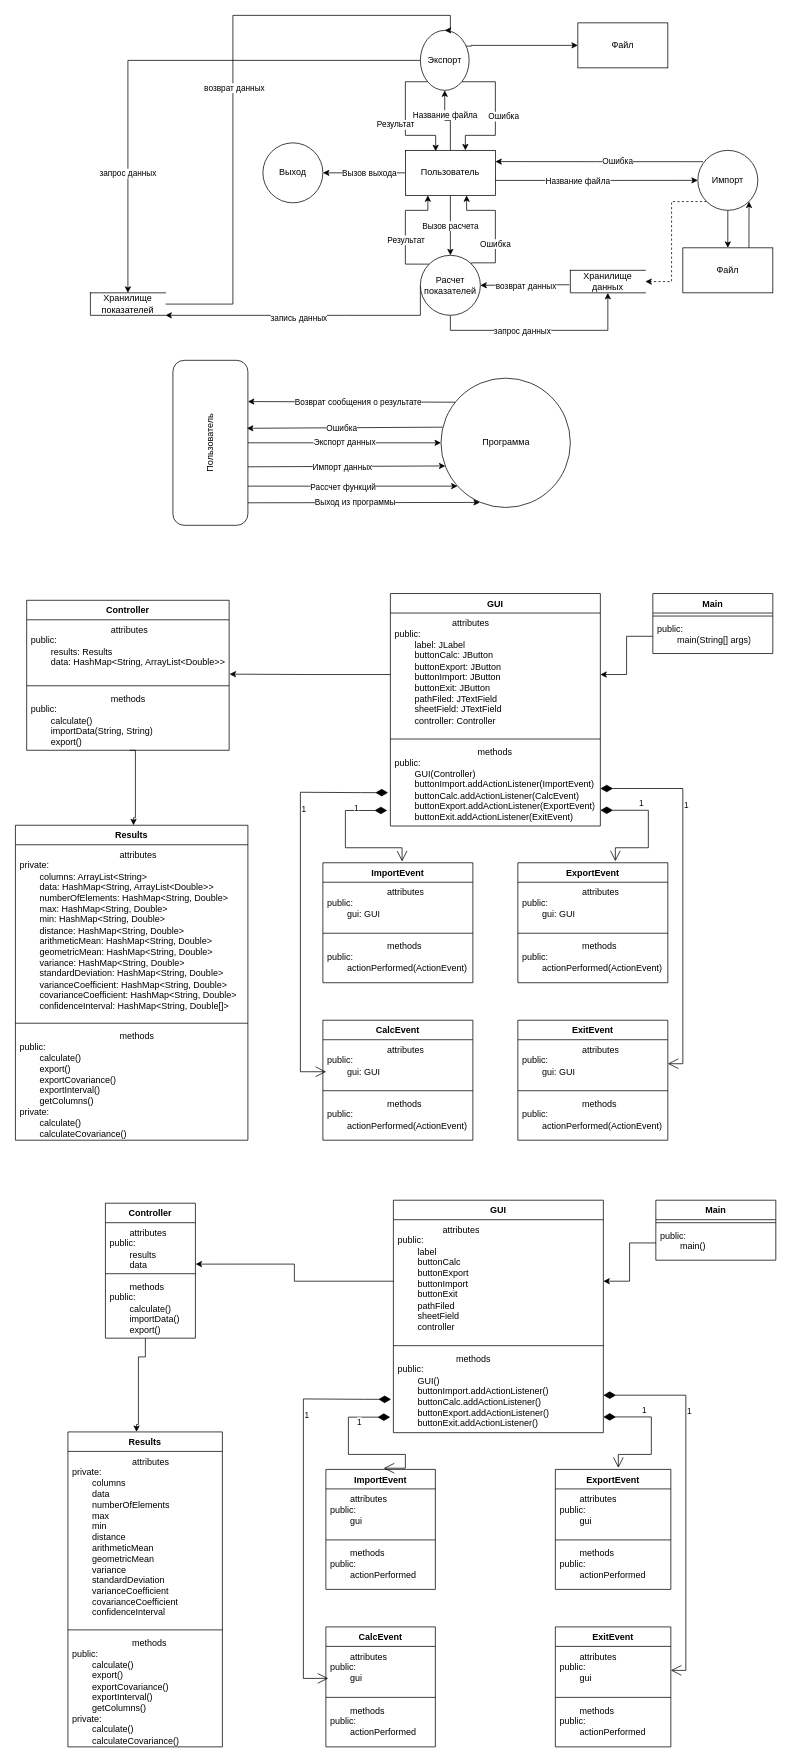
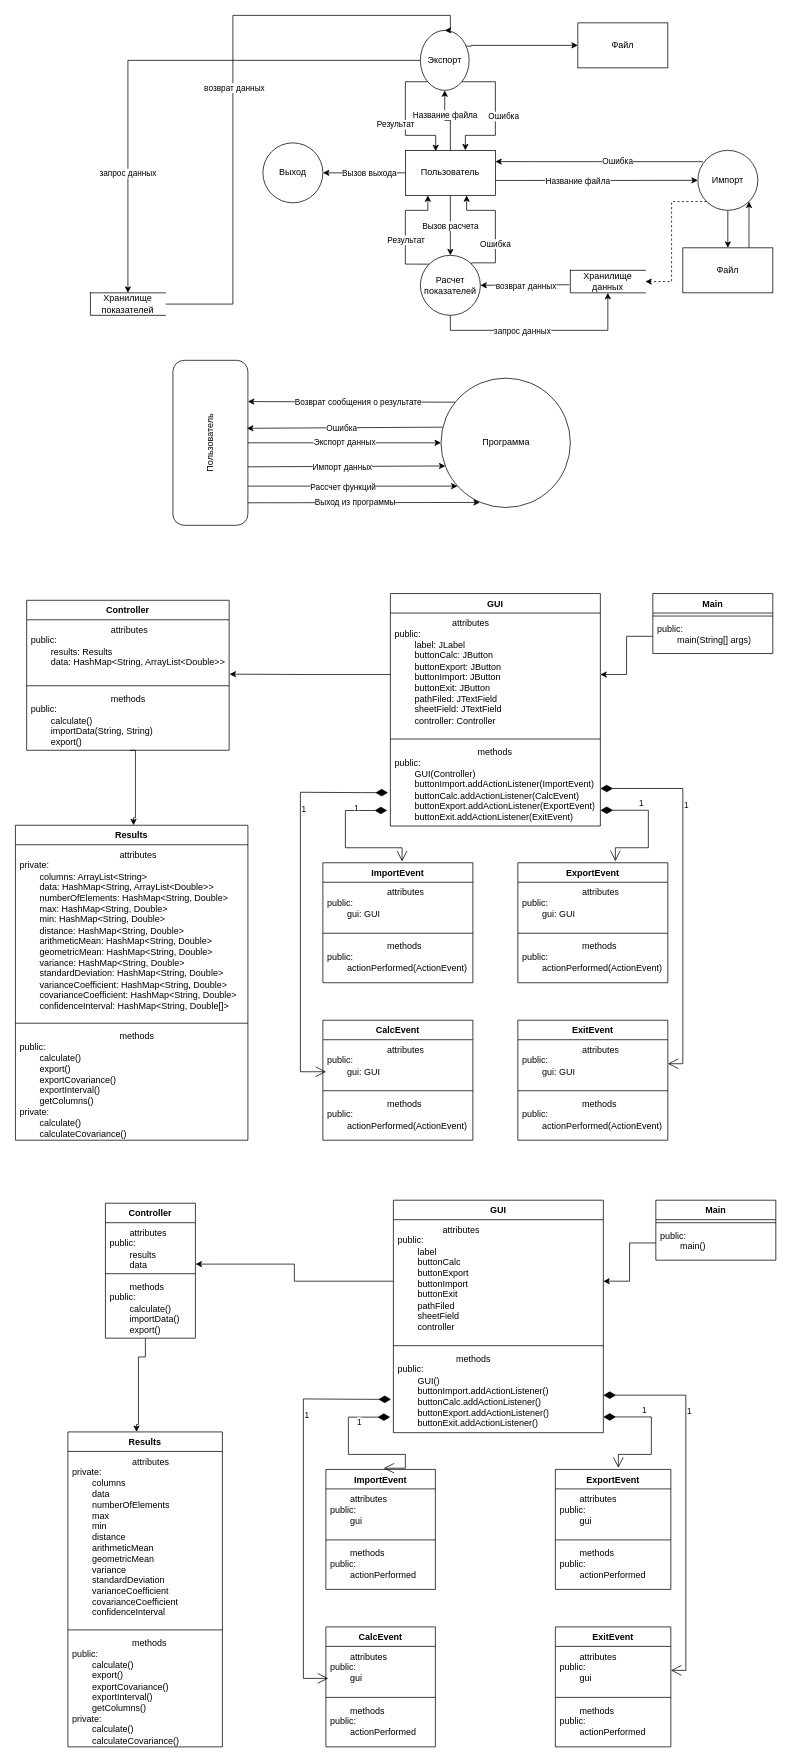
- <mxCell id="32" style="edgeStyle=orthogonalEdgeStyle;rounded=0;orthogonalLoop=1;jettySize=auto;html=1;exitX=0;exitY=0.5;exitDx=0;exitDy=0;entryX=1;entryY=1;entryDx=0;entryDy=0;" parent="1" source="34" target="42" edge="1"><mxGeometry relative="1" as="geometry"><Array as="points"><mxPoint x="560" y="420" /><mxPoint x="460" y="420" /></Array></mxGeometry></mxCell>
- <mxCell id="33" value="запись данных" style="edgeLabel;html=1;align=center;verticalAlign=middle;resizable=0;points=[];" parent="32" vertex="1" connectable="0"><mxGeometry x="0.071" y="3" relative="1" as="geometry"><mxPoint as="offset" /></mxGeometry></mxCell>
